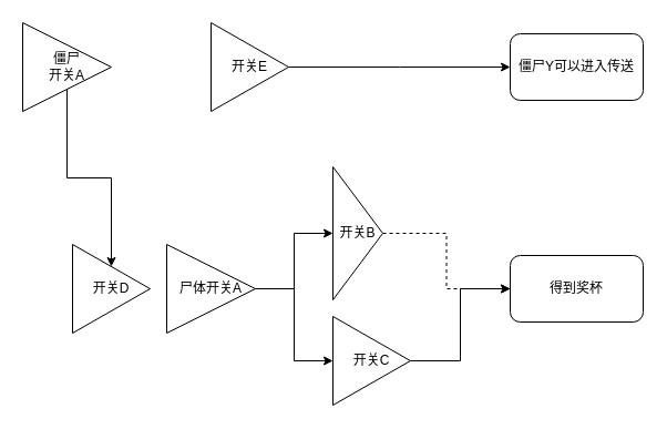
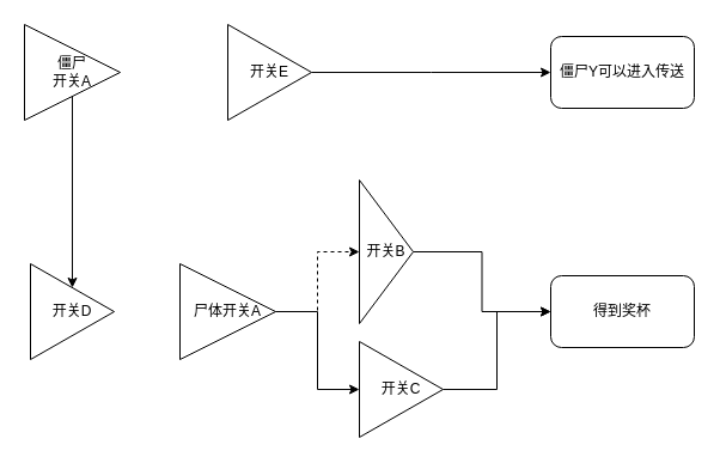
- <mxCell id="3" value="" style="edgeStyle=orthogonalEdgeStyle;rounded=0;orthogonalLoop=1;jettySize=auto;html=1;entryX=0;entryY=0.5;entryDx=0;entryDy=0;dashed=1;" edge="1" parent="1" source="4" target="2"><mxGeometry relative="1" as="geometry" /></mxCell>
+ <mxCell id="3" value="" style="edgeStyle=orthogonalEdgeStyle;rounded=0;orthogonalLoop=1;jettySize=auto;html=1;entryX=0;entryY=0.5;entryDx=0;entryDy=0;" edge="1" parent="1" source="4" target="2"><mxGeometry relative="1" as="geometry" /></mxCell>
- <mxCell id="8" value="" style="edgeStyle=orthogonalEdgeStyle;rounded=0;orthogonalLoop=1;jettySize=auto;html=1;entryX=0;entryY=0.5;entryDx=0;entryDy=0;" edge="1" parent="1" source="10" target="4"><mxGeometry relative="1" as="geometry" /></mxCell>
+ <mxCell id="8" value="" style="edgeStyle=orthogonalEdgeStyle;rounded=0;orthogonalLoop=1;jettySize=auto;html=1;entryX=0;entryY=0.5;entryDx=0;entryDy=0;dashed=1;" edge="1" parent="1" source="10" target="4"><mxGeometry relative="1" as="geometry" /></mxCell>
- <mxCell id="7" value="开关D" style="triangle;whiteSpace=wrap;html=1;" vertex="1" parent="1"><mxGeometry x="65" y="220" width="70" height="80" as="geometry" /></mxCell>
+ <mxCell id="7" value="开关D" style="triangle;whiteSpace=wrap;html=1;" vertex="1" parent="1"><mxGeometry x="25" y="220" width="70" height="80" as="geometry" /></mxCell>
